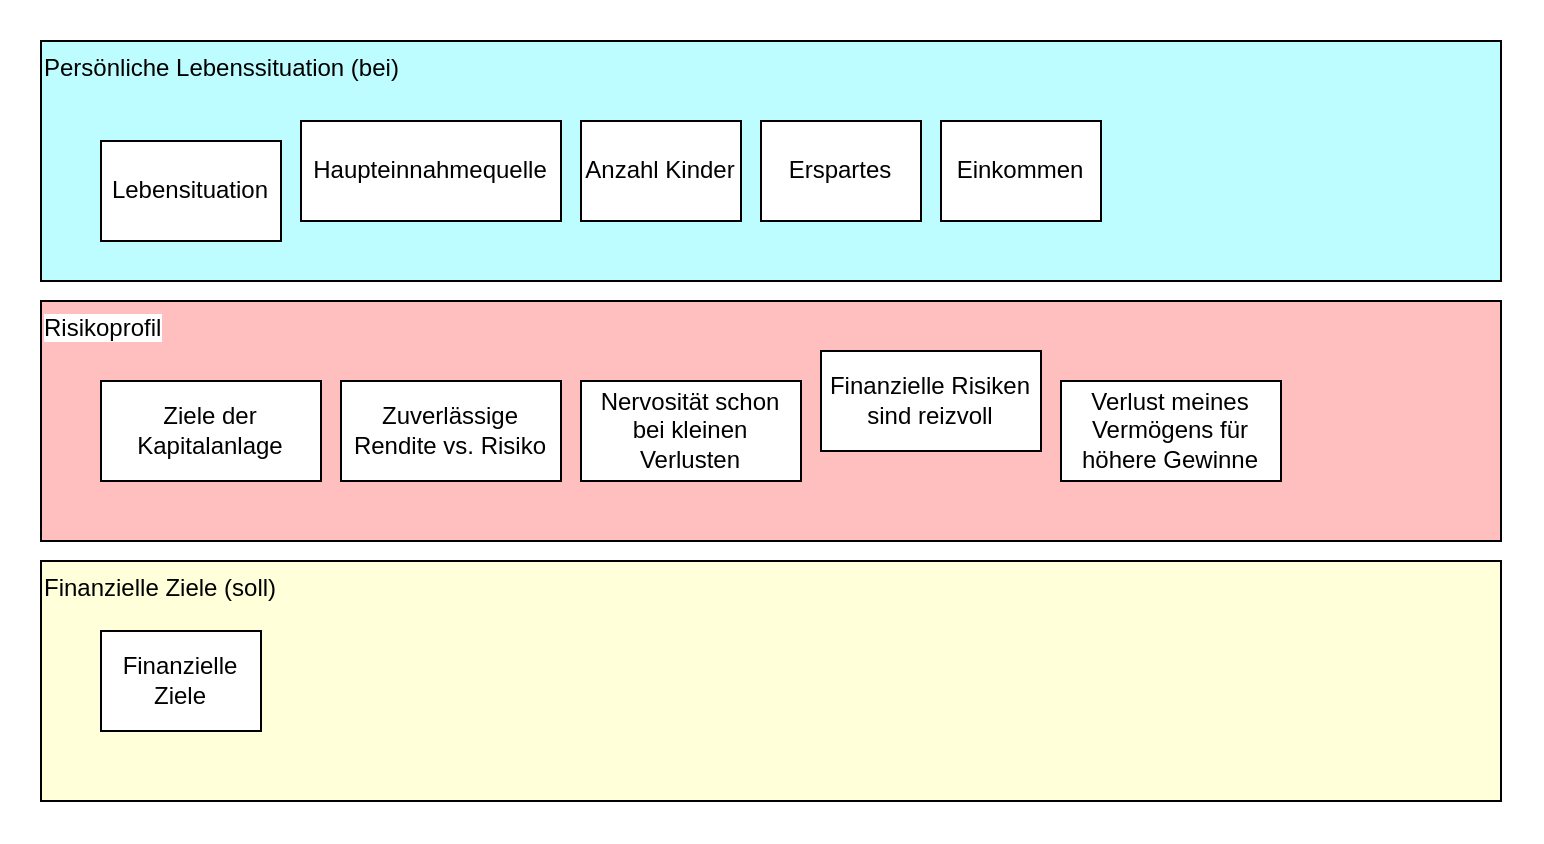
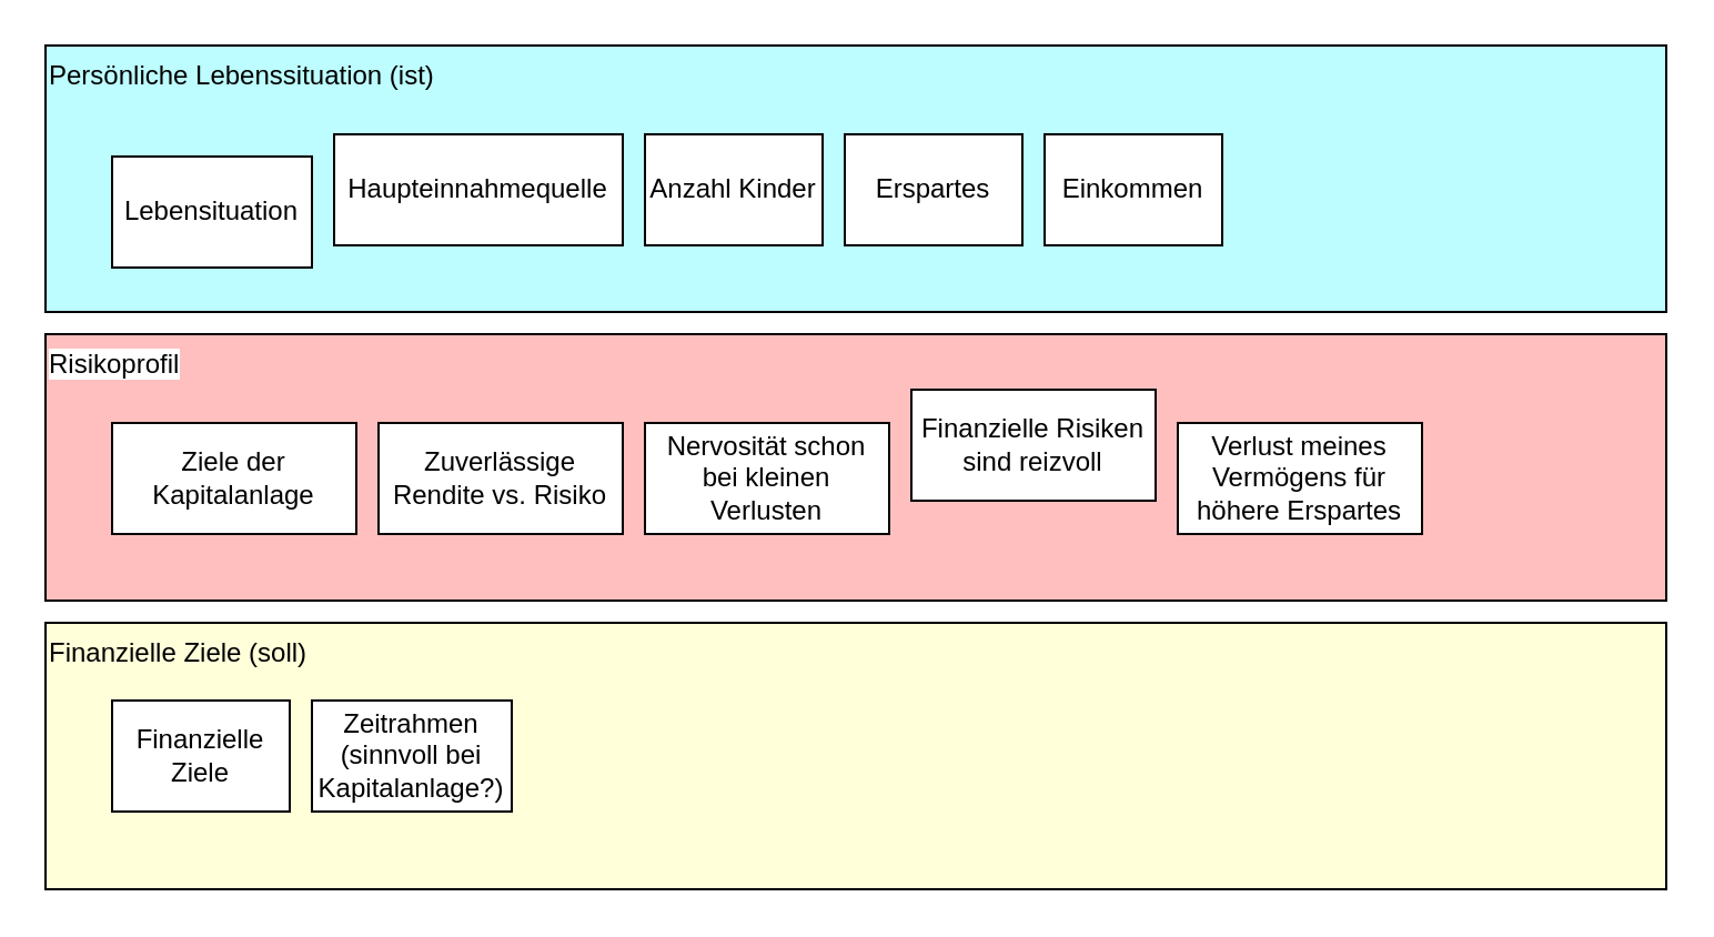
- <mxCell id="4" value="Persönliche Lebenssituation (bei)" style="rounded=0;whiteSpace=wrap;html=1;align=left;verticalAlign=top;fillColor=#BDFDFF;" vertex="1" parent="1"><mxGeometry x="20" y="20" width="730" height="120" as="geometry" /></mxCell>
+ <mxCell id="4" value="Persönliche Lebenssituation (ist)" style="rounded=0;whiteSpace=wrap;html=1;align=left;verticalAlign=top;fillColor=#BDFDFF;" vertex="1" parent="1"><mxGeometry x="20" y="20" width="730" height="120" as="geometry" /></mxCell>
- <mxCell id="14" value="Verlust meines Vermögens für höhere Gewinne" style="rounded=0;whiteSpace=wrap;html=1;" vertex="1" parent="1"><mxGeometry x="530" y="190" width="110" height="50" as="geometry" /></mxCell>
+ <mxCell id="14" value="Verlust meines Vermögens für höhere Erspartes" style="rounded=0;whiteSpace=wrap;html=1;" vertex="1" parent="1"><mxGeometry x="530" y="190" width="110" height="50" as="geometry" /></mxCell>
+ <mxCell id="16" value="Zeitrahmen (sinnvoll bei Kapitalanlage?)" style="rounded=0;whiteSpace=wrap;html=1;" vertex="1" parent="1"><mxGeometry x="140" y="315" width="90" height="50" as="geometry" /></mxCell>
